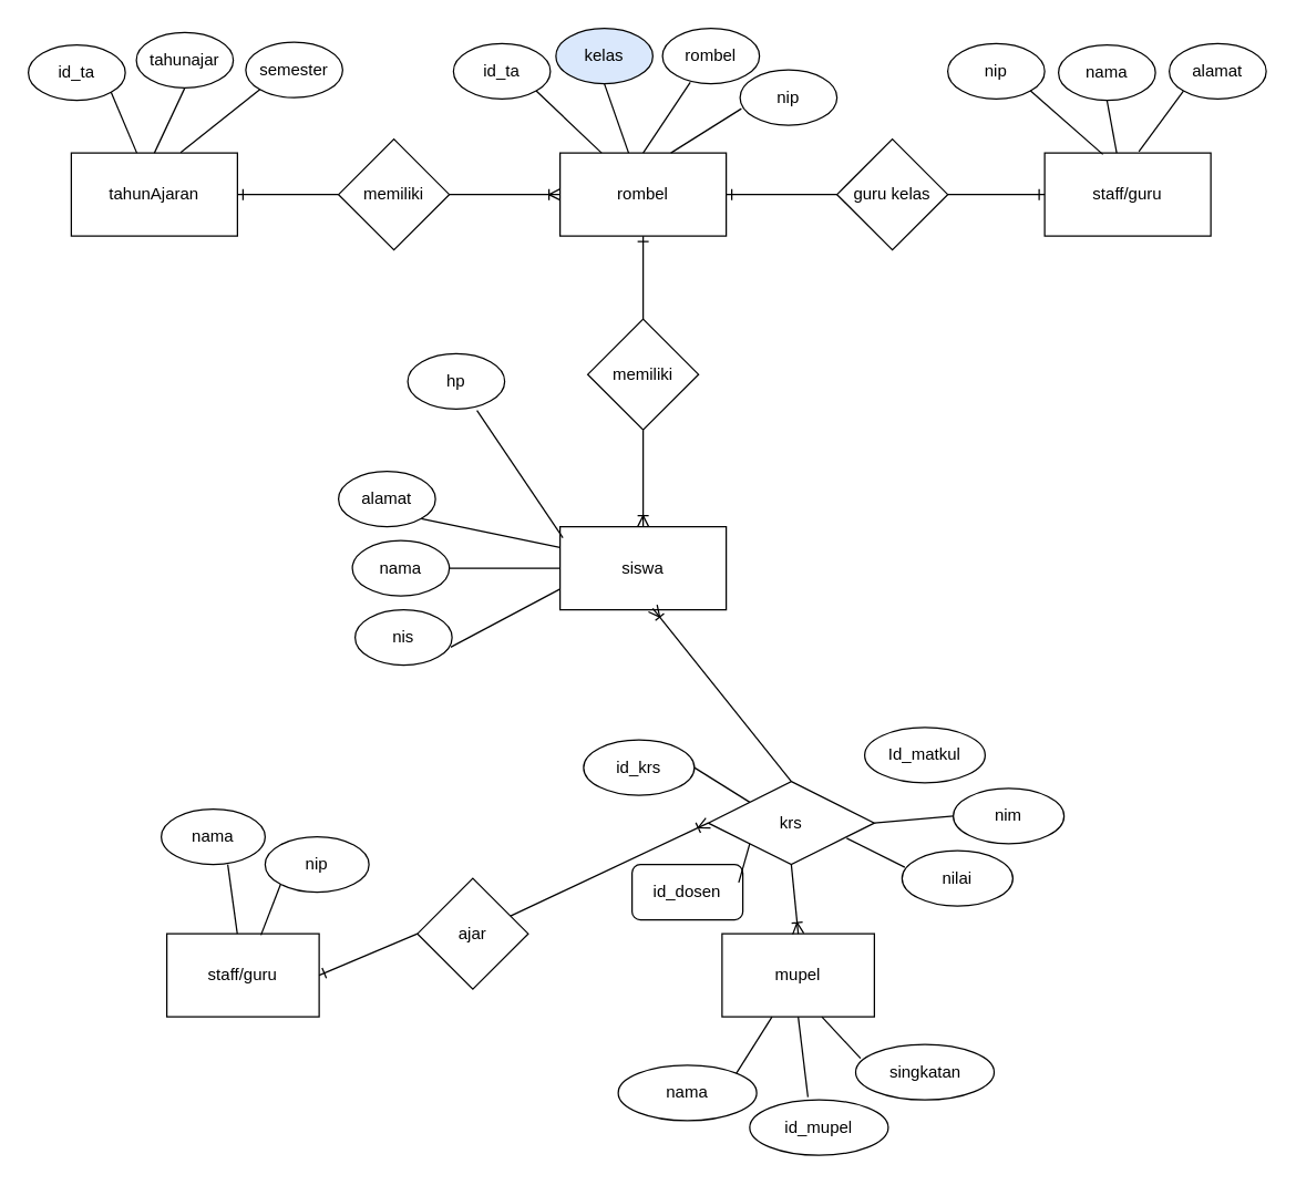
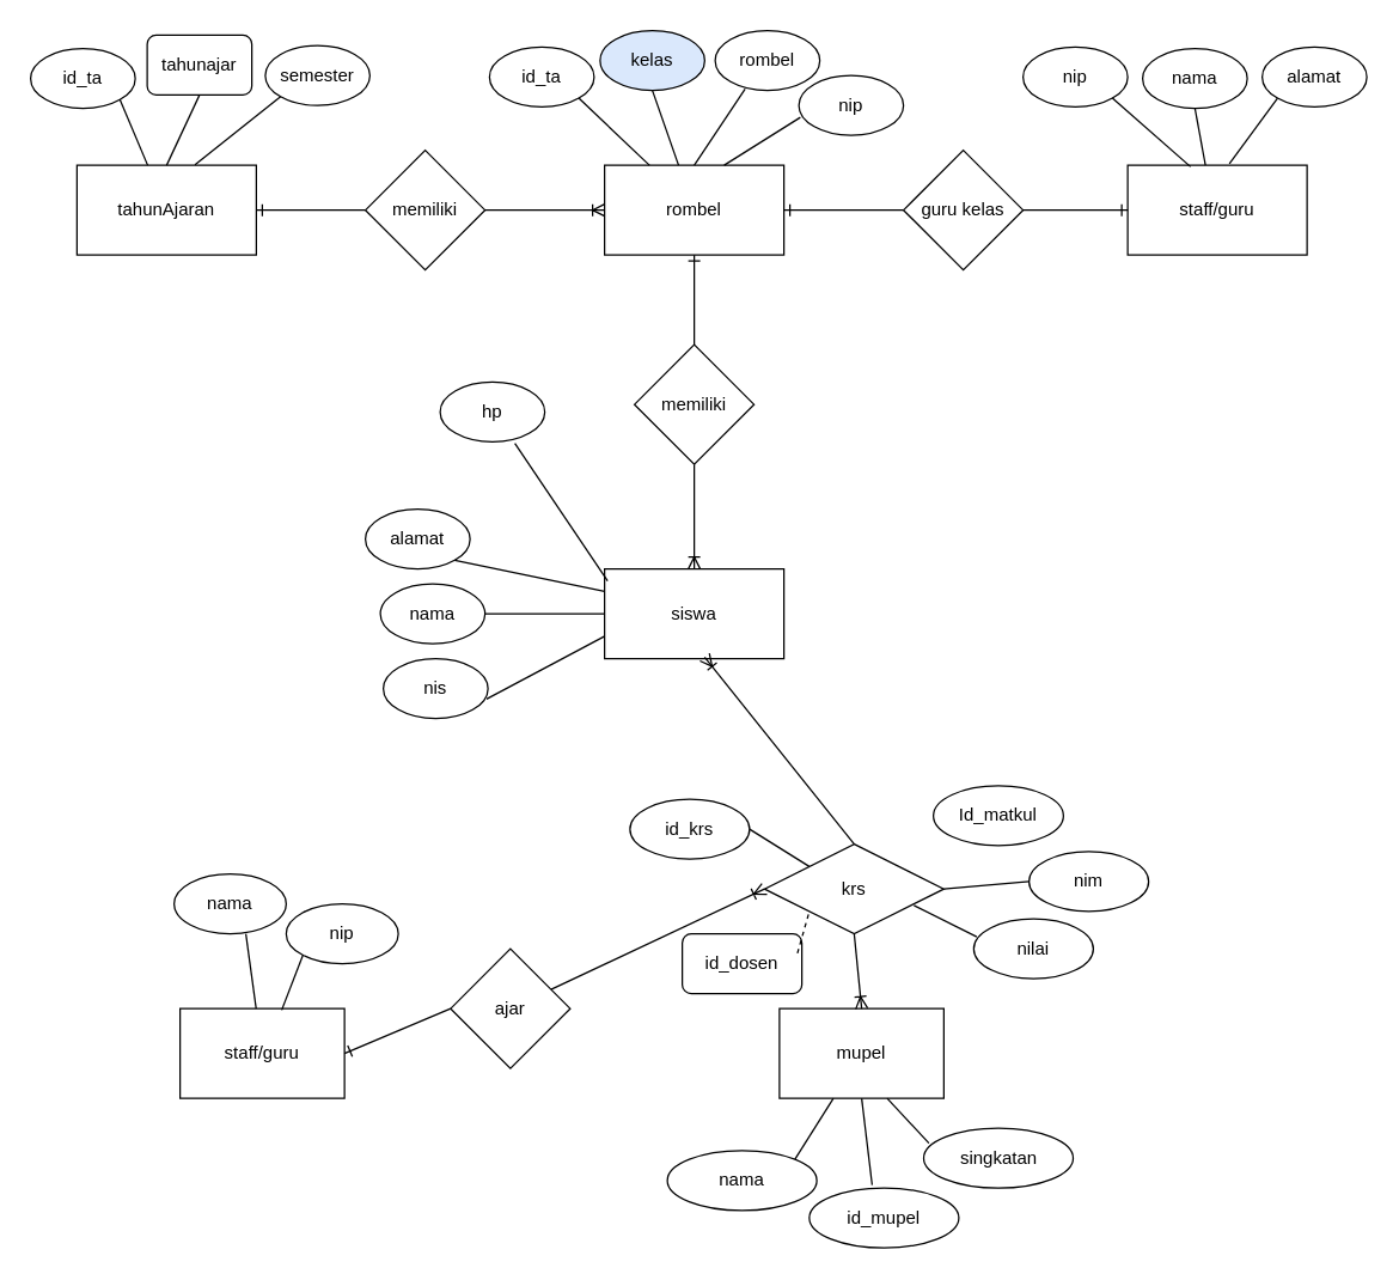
- <mxCell id="43" value="tahunajar" style="ellipse;whiteSpace=wrap;html=1;" parent="1" vertex="1"><mxGeometry x="98" y="23" width="70" height="40" as="geometry" /></mxCell>
+ <mxCell id="43" value="tahunajar" style="whiteSpace=wrap;html=1;rounded=1;" parent="1" vertex="1"><mxGeometry x="98" y="23" width="70" height="40" as="geometry" /></mxCell>
- <mxCell id="34" value="" style="endArrow=none;html=1;exitX=0.963;exitY=0.325;exitDx=0;exitDy=0;exitPerimeter=0;entryX=0;entryY=1;entryDx=0;entryDy=0;" parent="2" source="33" target="12" edge="1"><mxGeometry width="50" height="50" relative="1" as="geometry"><mxPoint x="490.355" y="580.858" as="sourcePoint" /><mxPoint x="516.098" y="540" as="targetPoint" /></mxGeometry></mxCell>
+ <mxCell id="34" value="" style="endArrow=none;html=1;exitX=0.963;exitY=0.325;exitDx=0;exitDy=0;exitPerimeter=0;entryX=0;entryY=1;entryDx=0;entryDy=0;dashed=1;" parent="2" source="33" target="12" edge="1"><mxGeometry width="50" height="50" relative="1" as="geometry"><mxPoint x="490.355" y="580.858" as="sourcePoint" /><mxPoint x="516.098" y="540" as="targetPoint" /></mxGeometry></mxCell>
